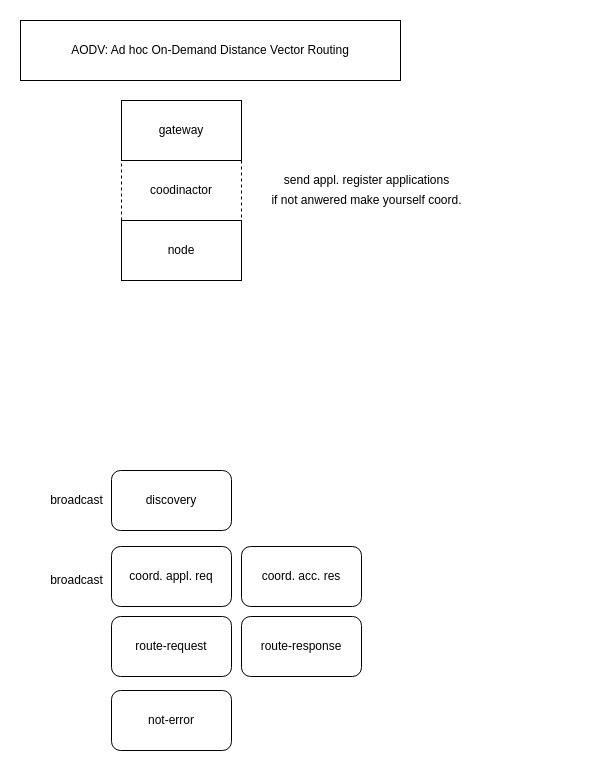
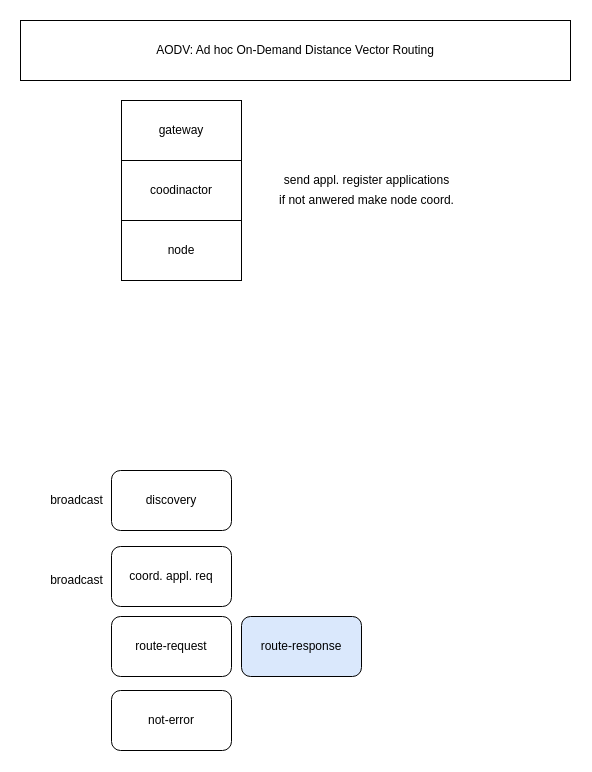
- <mxCell id="15" value="AODV: Ad hoc On-Demand Distance Vector Routing" style="rounded=0;whiteSpace=wrap;html=1;" parent="1" vertex="1"><mxGeometry x="20" y="20" width="380" height="60" as="geometry" /></mxCell>
+ <mxCell id="15" value="AODV: Ad hoc On-Demand Distance Vector Routing" style="rounded=0;whiteSpace=wrap;html=1;" parent="1" vertex="1"><mxGeometry x="20" y="20" width="550" height="60" as="geometry" /></mxCell>
- <mxCell id="2" value="coodinactor" style="rounded=0;whiteSpace=wrap;html=1;dashed=1;" parent="1" vertex="1"><mxGeometry x="121" y="160" width="120" height="60" as="geometry" /></mxCell>
+ <mxCell id="2" value="coodinactor" style="rounded=0;whiteSpace=wrap;html=1;" parent="1" vertex="1"><mxGeometry x="121" y="160" width="120" height="60" as="geometry" /></mxCell>
- <mxCell id="6" value="if not anwered make yourself coord." style="text;html=1;align=center;verticalAlign=middle;resizable=0;points=[];autosize=1;" parent="1" vertex="1"><mxGeometry x="261" y="190" width="210" height="20" as="geometry" /></mxCell>
+ <mxCell id="6" value="if not anwered make node coord." style="text;html=1;align=center;verticalAlign=middle;resizable=0;points=[];autosize=1;" parent="1" vertex="1"><mxGeometry x="261" y="190" width="210" height="20" as="geometry" /></mxCell>
- <mxCell id="9" value="coord. acc. res" style="rounded=1;whiteSpace=wrap;html=1;" parent="1" vertex="1"><mxGeometry x="241" y="546" width="120" height="60" as="geometry" /></mxCell>
- <mxCell id="11" value="route-response" style="rounded=1;whiteSpace=wrap;html=1;" parent="1" vertex="1"><mxGeometry x="241" y="616" width="120" height="60" as="geometry" /></mxCell>
+ <mxCell id="11" value="route-response" style="rounded=1;whiteSpace=wrap;html=1;fillColor=#dae8fc;" parent="1" vertex="1"><mxGeometry x="241" y="616" width="120" height="60" as="geometry" /></mxCell>
